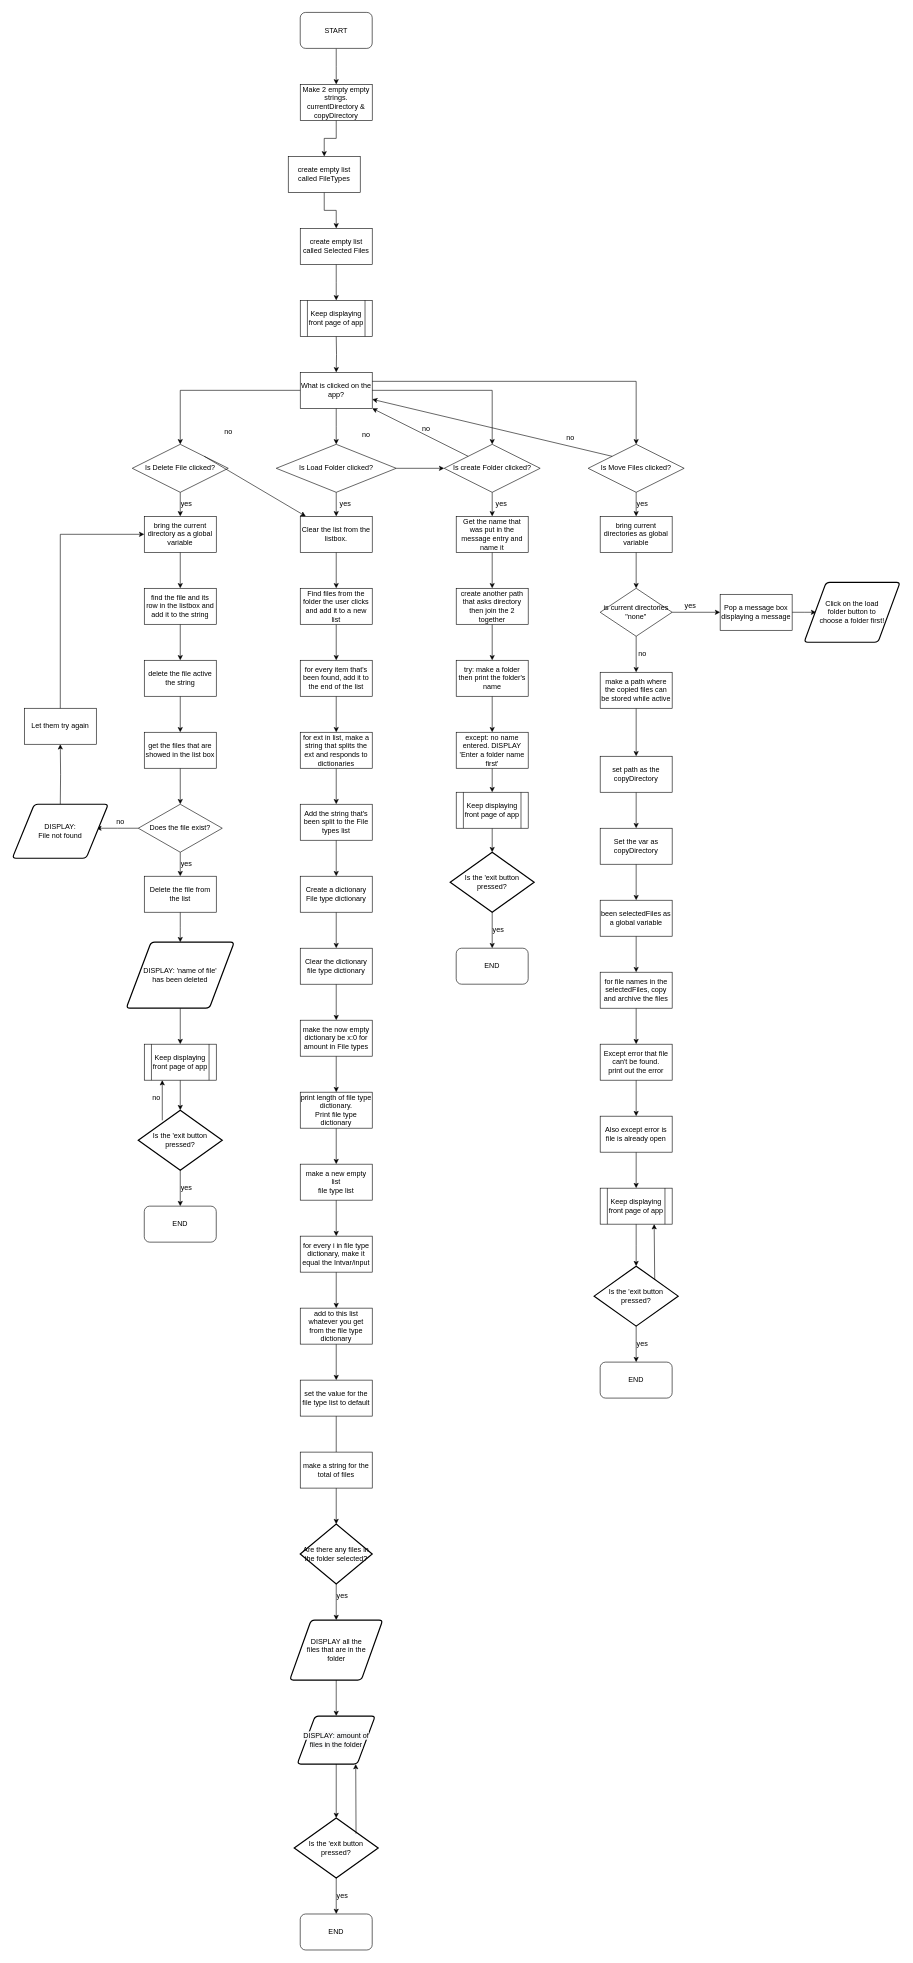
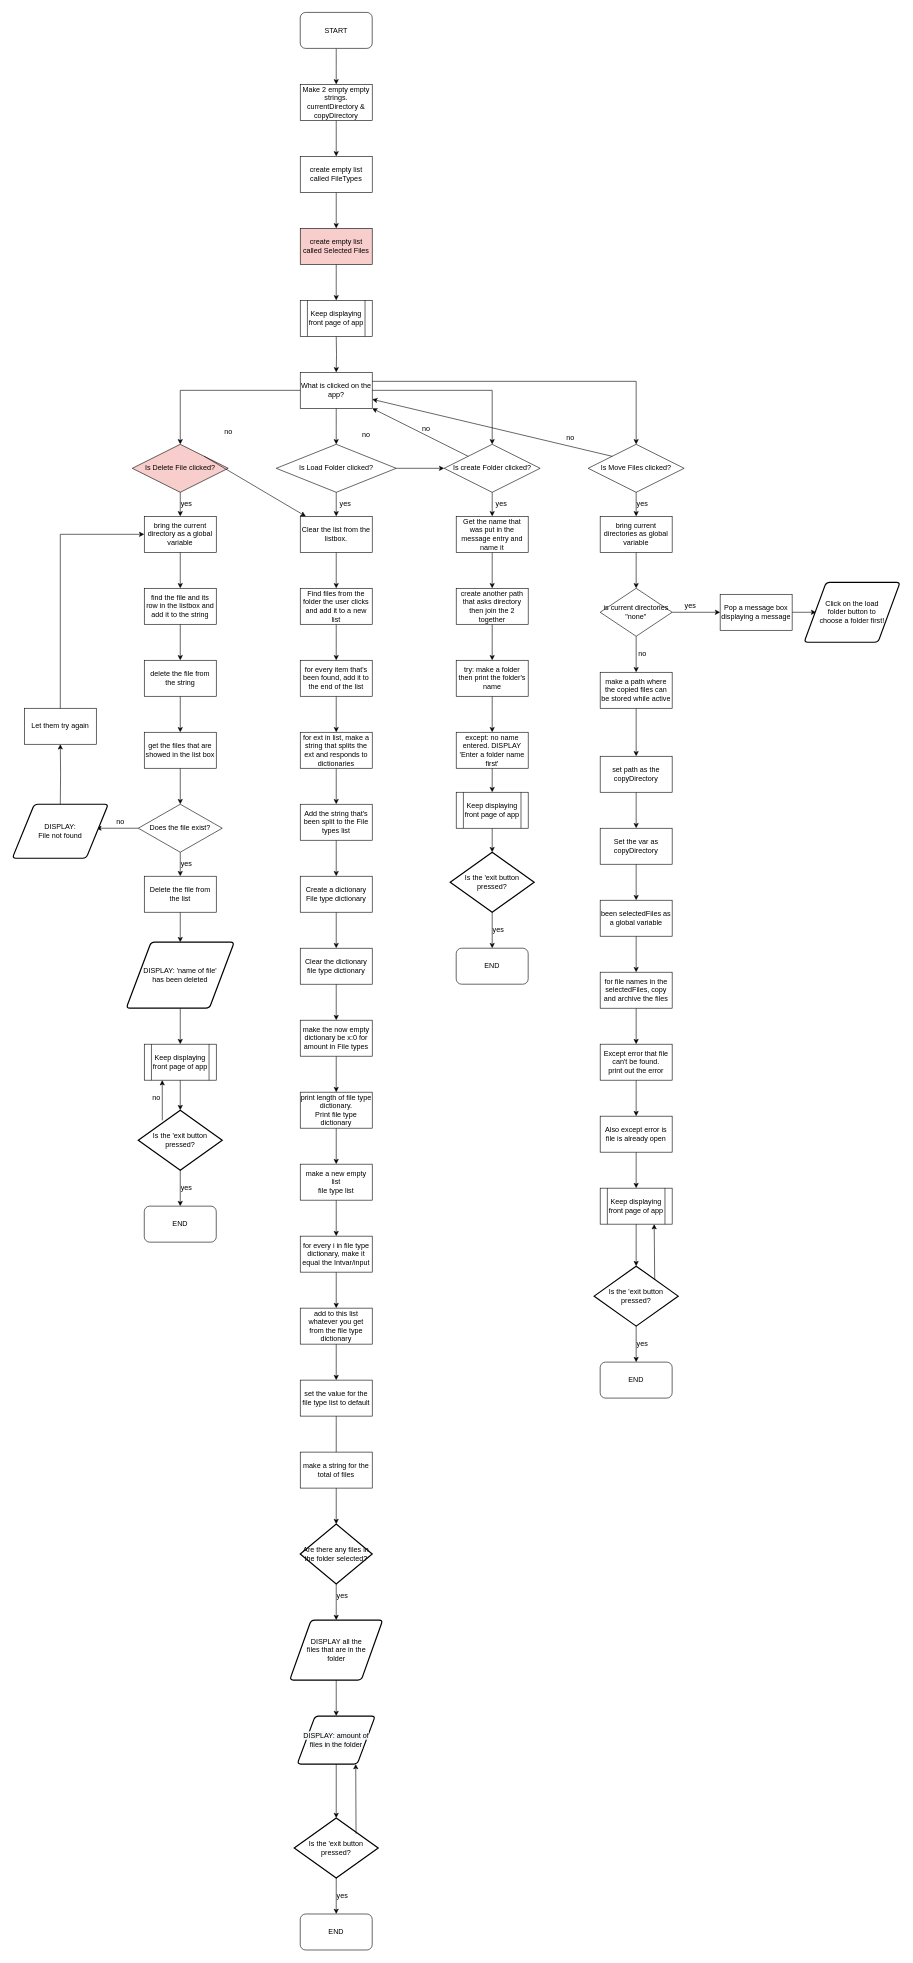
- <mxCell id="5" value="create empty list called FileTypes" style="rounded=0;whiteSpace=wrap;html=1;" parent="1" vertex="1"><mxGeometry x="480" y="260" width="120" height="60" as="geometry" /></mxCell>
+ <mxCell id="5" value="create empty list called FileTypes" style="rounded=0;whiteSpace=wrap;html=1;" parent="1" vertex="1"><mxGeometry x="500" y="260" width="120" height="60" as="geometry" /></mxCell>
- <mxCell id="7" value="create empty list called Selected Files" style="rounded=0;whiteSpace=wrap;html=1;" parent="1" vertex="1"><mxGeometry x="500" y="380" width="120" height="60" as="geometry" /></mxCell>
+ <mxCell id="7" value="create empty list called Selected Files" style="rounded=0;whiteSpace=wrap;html=1;fillColor=#f8cecc;" parent="1" vertex="1"><mxGeometry x="500" y="380" width="120" height="60" as="geometry" /></mxCell>
- <mxCell id="66" value="Is Delete File clicked?" style="rhombus;whiteSpace=wrap;html=1;" parent="1" vertex="1"><mxGeometry x="220" y="740" width="160" height="80" as="geometry" /></mxCell>
+ <mxCell id="66" value="Is Delete File clicked?" style="rhombus;whiteSpace=wrap;html=1;fillColor=#f8cecc;" parent="1" vertex="1"><mxGeometry x="220" y="740" width="160" height="80" as="geometry" /></mxCell>
- <mxCell id="73" value="delete the file active the string" style="whiteSpace=wrap;html=1;" parent="1" vertex="1"><mxGeometry x="240" y="1100" width="120" height="60" as="geometry" /></mxCell>
+ <mxCell id="73" value="delete the file from the string" style="whiteSpace=wrap;html=1;" parent="1" vertex="1"><mxGeometry x="240" y="1100" width="120" height="60" as="geometry" /></mxCell>
